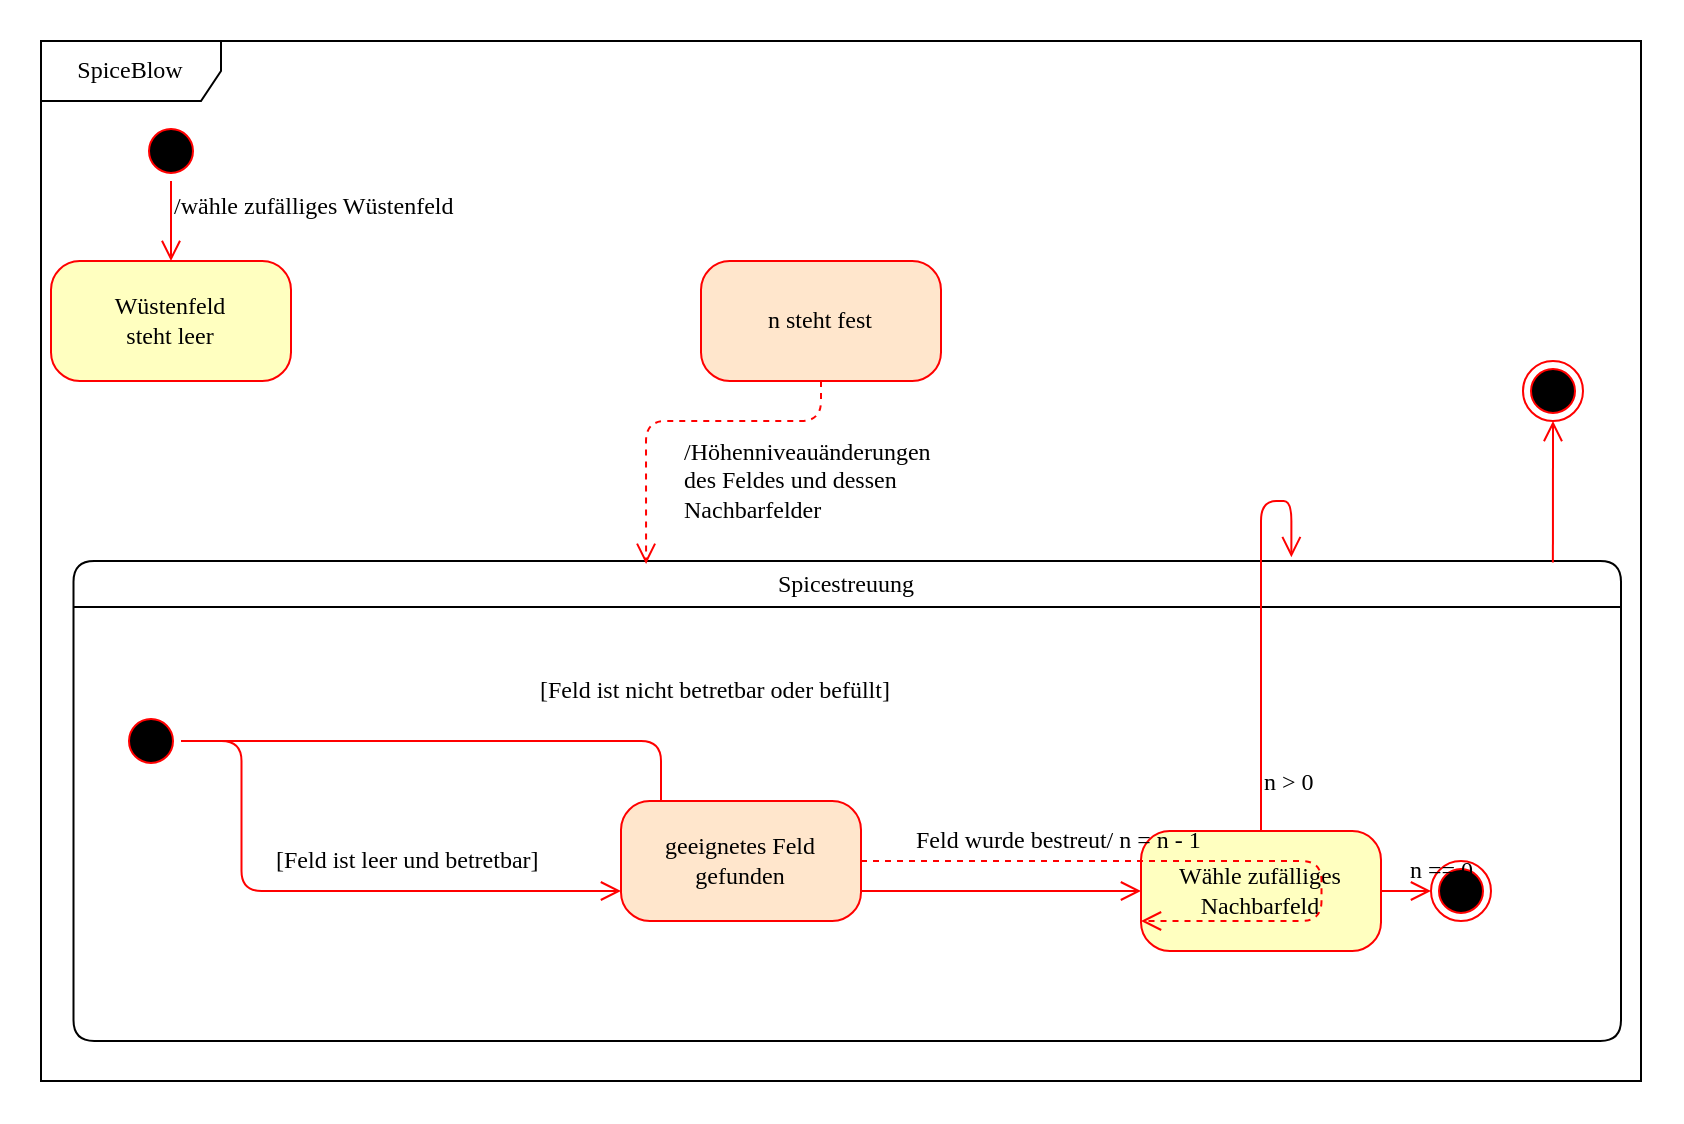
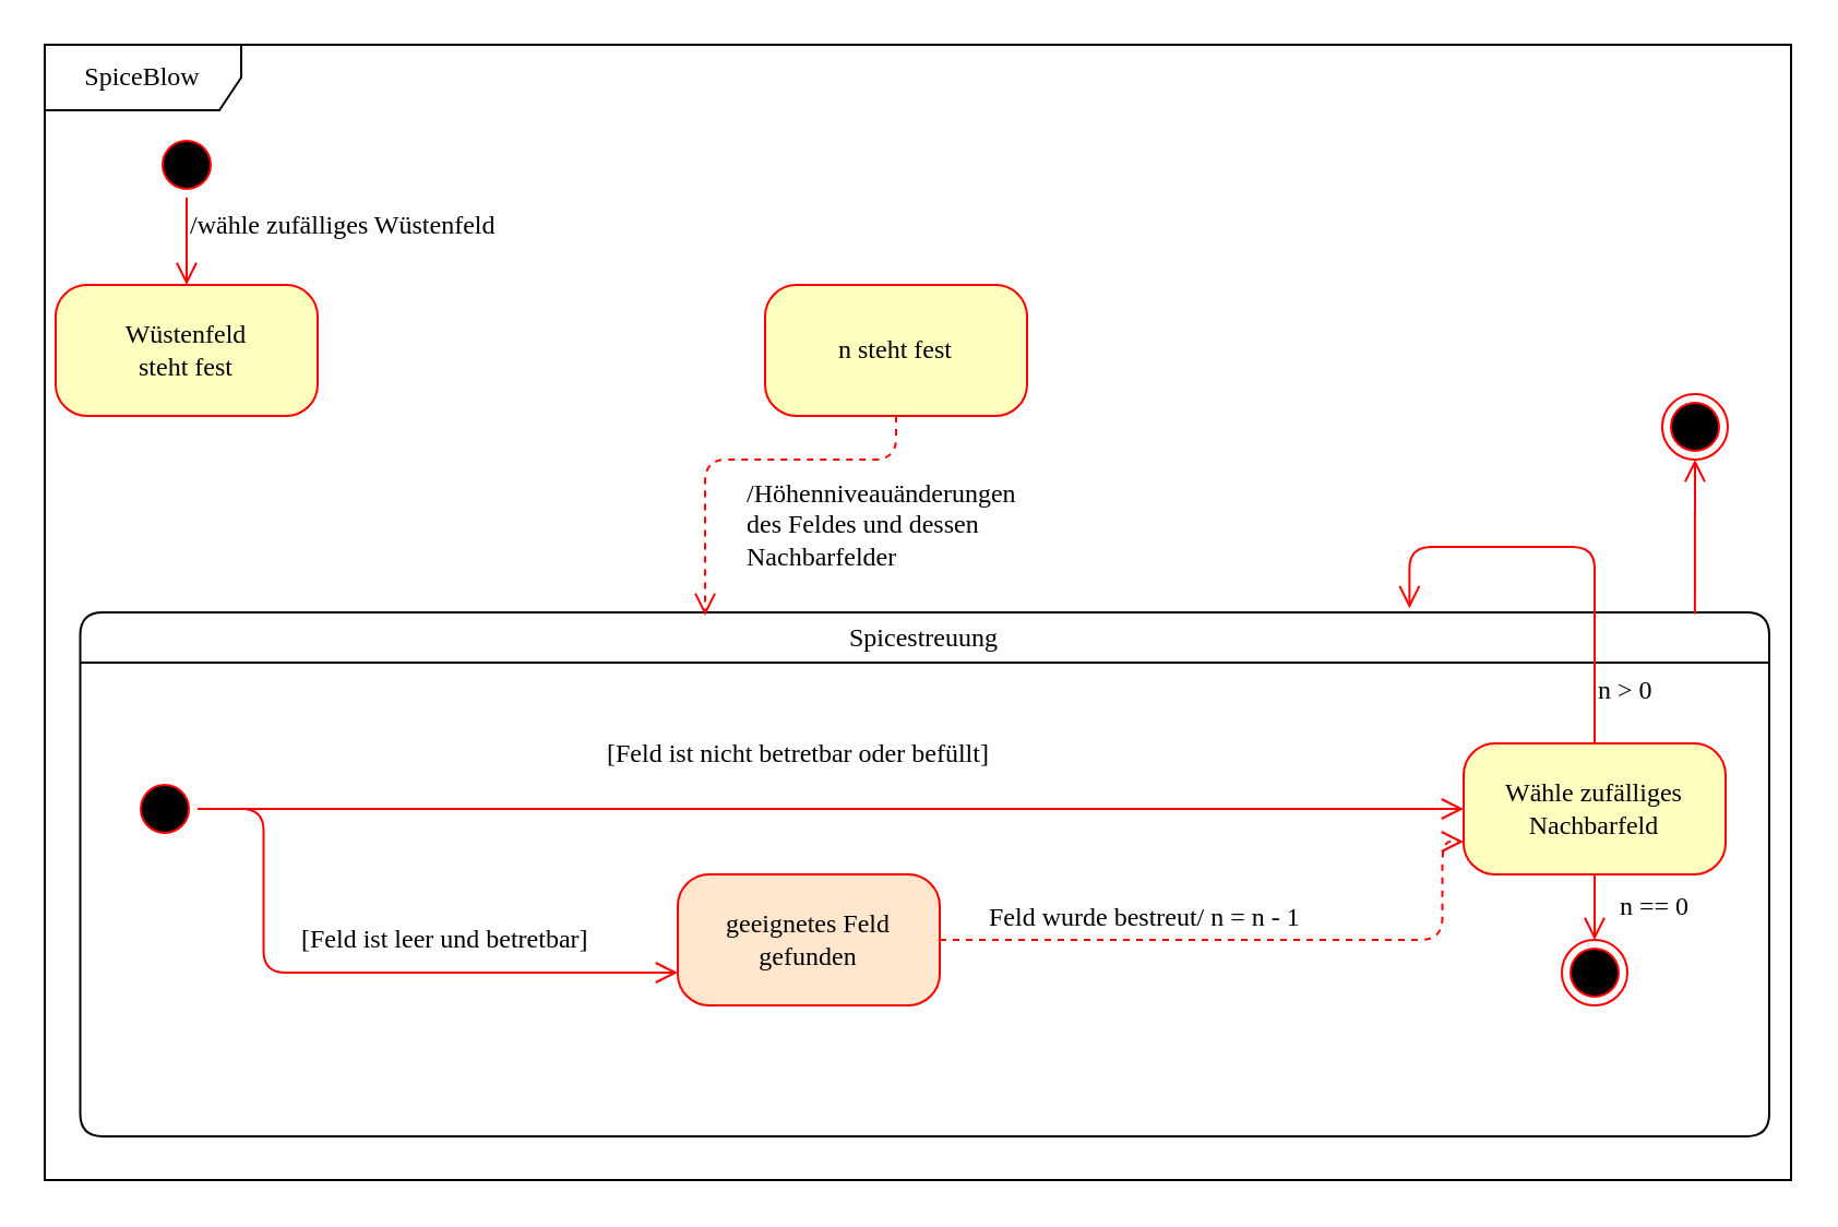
- <mxCell id="4" value="Wüstenfeld&lt;br&gt;steht leer" style="rounded=1;whiteSpace=wrap;html=1;arcSize=24;fillColor=#ffffc0;strokeColor=#ff0000;shadow=0;comic=0;labelBackgroundColor=none;fontFamily=Verdana;fontSize=12;fontColor=#000000;align=center;" parent="1" vertex="1"><mxGeometry x="25" y="130" width="120" height="60" as="geometry" /></mxCell>
+ <mxCell id="4" value="Wüstenfeld&lt;br&gt;steht fest" style="rounded=1;whiteSpace=wrap;html=1;arcSize=24;fillColor=#ffffc0;strokeColor=#ff0000;shadow=0;comic=0;labelBackgroundColor=none;fontFamily=Verdana;fontSize=12;fontColor=#000000;align=center;" parent="1" vertex="1"><mxGeometry x="25" y="130" width="120" height="60" as="geometry" /></mxCell>
- <mxCell id="18" value="n steht fest" style="rounded=1;whiteSpace=wrap;html=1;arcSize=24;fillColor=#ffe6cc;strokeColor=#ff0000;shadow=0;comic=0;labelBackgroundColor=none;fontFamily=Verdana;fontSize=12;fontColor=#000000;align=center;" parent="1" vertex="1"><mxGeometry x="350" y="130" width="120" height="60" as="geometry" /></mxCell>
+ <mxCell id="18" value="n steht fest" style="rounded=1;whiteSpace=wrap;html=1;arcSize=24;fillColor=#ffffc0;strokeColor=#ff0000;shadow=0;comic=0;labelBackgroundColor=none;fontFamily=Verdana;fontSize=12;fontColor=#000000;align=center;" parent="1" vertex="1"><mxGeometry x="350" y="130" width="120" height="60" as="geometry" /></mxCell>
- <mxCell id="13" value="Wähle zufälliges Nachbarfeld" style="rounded=1;whiteSpace=wrap;html=1;arcSize=24;fillColor=#ffffc0;strokeColor=#ff0000;shadow=0;comic=0;labelBackgroundColor=none;fontFamily=Verdana;fontSize=12;fontColor=#000000;align=center;" parent="6" vertex="1"><mxGeometry x="533.75" y="135" width="120" height="60" as="geometry" /></mxCell>
+ <mxCell id="13" value="Wähle zufälliges Nachbarfeld" style="rounded=1;whiteSpace=wrap;html=1;arcSize=24;fillColor=#ffffc0;strokeColor=#ff0000;shadow=0;comic=0;labelBackgroundColor=none;fontFamily=Verdana;fontSize=12;fontColor=#000000;align=center;" parent="6" vertex="1"><mxGeometry x="633.75" y="60" width="120" height="60" as="geometry" /></mxCell>
